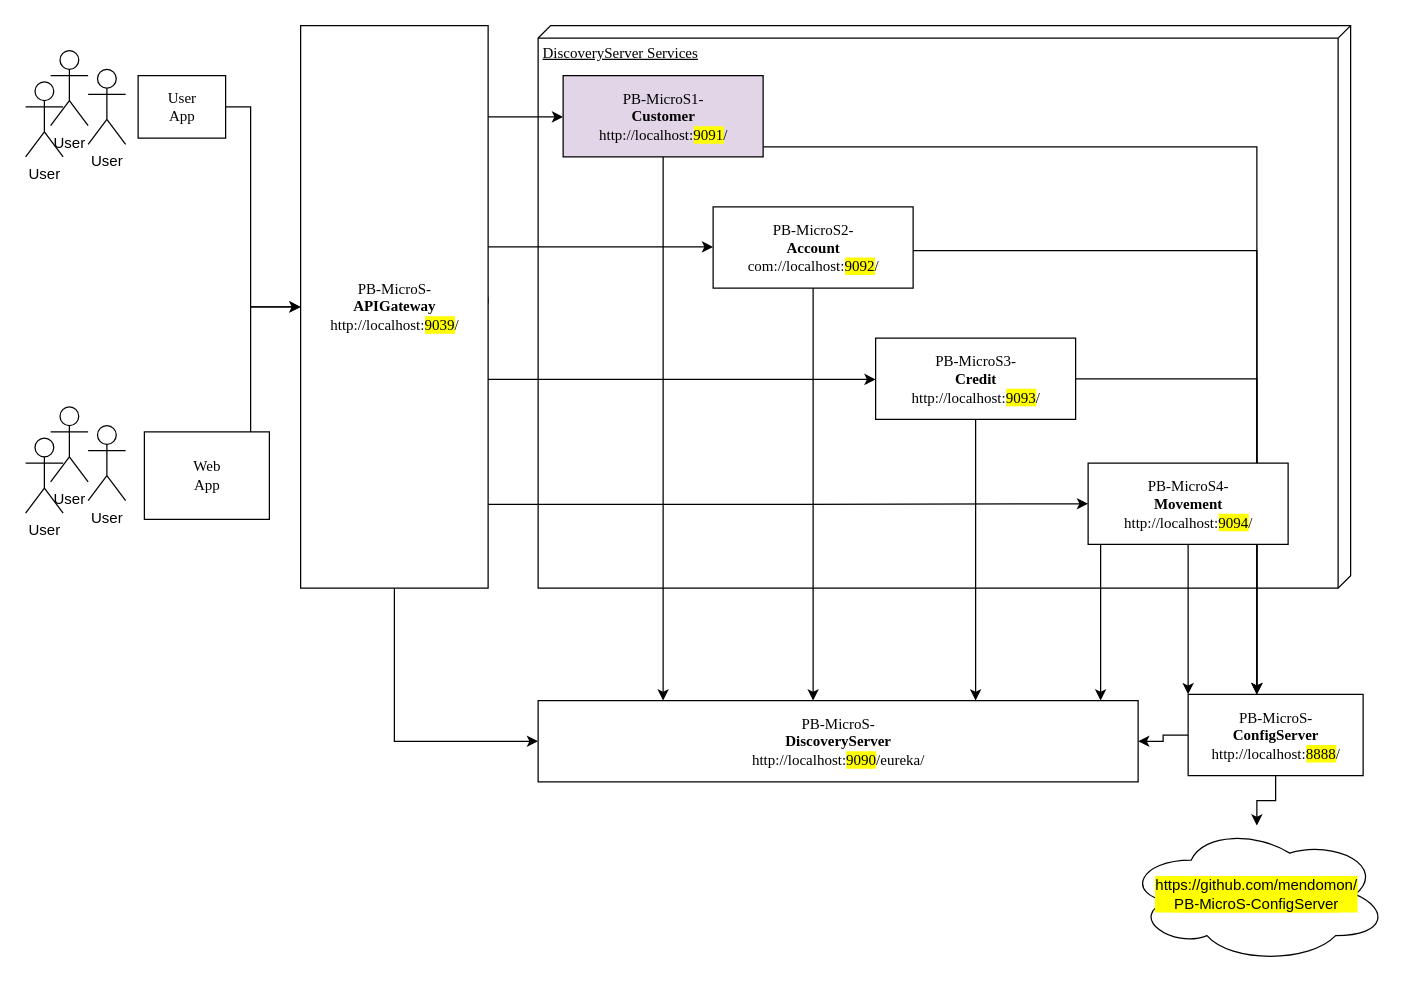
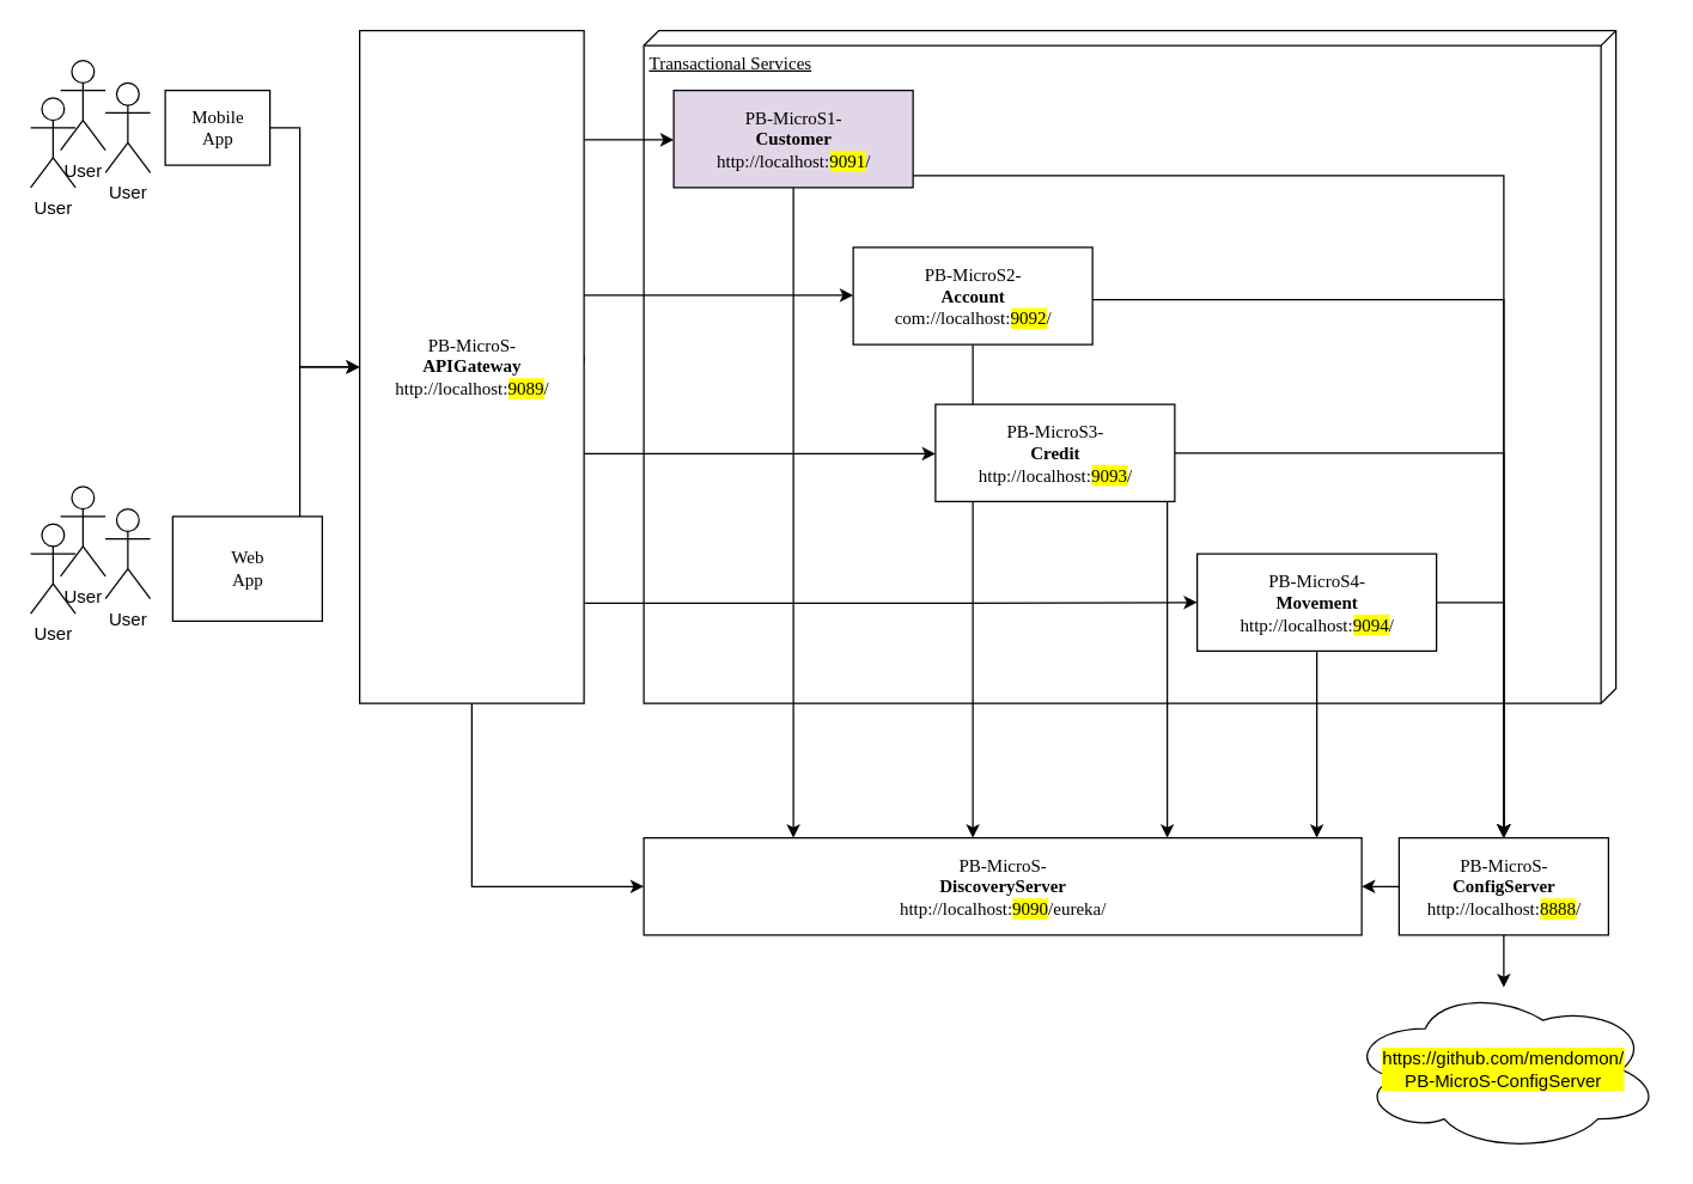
- <mxCell id="2" value="DiscoveryServer Services" style="verticalAlign=top;align=left;spacingTop=8;spacingLeft=2;spacingRight=12;shape=cube;size=10;direction=south;fontStyle=4;html=1;rounded=0;shadow=0;comic=0;labelBackgroundColor=none;strokeWidth=1;fontFamily=Verdana;fontSize=12" parent="1" vertex="1"><mxGeometry x="430" y="20" width="650" height="450" as="geometry" /></mxCell>
+ <mxCell id="2" value="Transactional Services" style="verticalAlign=top;align=left;spacingTop=8;spacingLeft=2;spacingRight=12;shape=cube;size=10;direction=south;fontStyle=4;html=1;rounded=0;shadow=0;comic=0;labelBackgroundColor=none;strokeWidth=1;fontFamily=Verdana;fontSize=12" parent="1" vertex="1"><mxGeometry x="430" y="20" width="650" height="450" as="geometry" /></mxCell>
- <mxCell id="6" value="User&lt;br&gt;App" style="html=1;rounded=0;shadow=0;comic=0;labelBackgroundColor=none;strokeWidth=1;fontFamily=Verdana;fontSize=12;align=center;" vertex="1" parent="1"><mxGeometry x="110" y="60" width="70" height="50" as="geometry" /></mxCell>
+ <mxCell id="6" value="Mobile&lt;br&gt;App" style="html=1;rounded=0;shadow=0;comic=0;labelBackgroundColor=none;strokeWidth=1;fontFamily=Verdana;fontSize=12;align=center;" vertex="1" parent="1"><mxGeometry x="110" y="60" width="70" height="50" as="geometry" /></mxCell>
- <mxCell id="19" value="PB-MicroS-&lt;br&gt;&lt;b&gt;APIGateway&lt;/b&gt;&lt;br&gt;http://localhost:&lt;span style=&quot;background-color: rgb(255, 255, 0);&quot;&gt;9039&lt;/span&gt;/" style="html=1;rounded=0;shadow=0;comic=0;labelBackgroundColor=none;strokeWidth=1;fontFamily=Verdana;fontSize=12;align=center;" vertex="1" parent="1"><mxGeometry x="240" y="20" width="150" height="450" as="geometry" /></mxCell>
+ <mxCell id="19" value="PB-MicroS-&lt;br&gt;&lt;b&gt;APIGateway&lt;/b&gt;&lt;br&gt;http://localhost:&lt;span style=&quot;background-color: rgb(255, 255, 0);&quot;&gt;9089&lt;/span&gt;/" style="html=1;rounded=0;shadow=0;comic=0;labelBackgroundColor=none;strokeWidth=1;fontFamily=Verdana;fontSize=12;align=center;" vertex="1" parent="1"><mxGeometry x="240" y="20" width="150" height="450" as="geometry" /></mxCell>
- <mxCell id="32" value="PB-MicroS3-&lt;br&gt;&lt;b&gt;Credit&lt;/b&gt;&lt;br&gt;http://localhost:&lt;span style=&quot;background-color: rgb(255, 255, 0);&quot;&gt;9093&lt;/span&gt;/" style="html=1;rounded=0;shadow=0;comic=0;labelBackgroundColor=none;strokeWidth=1;fontFamily=Verdana;fontSize=12;align=center;" vertex="1" parent="1"><mxGeometry x="700" y="270" width="160" height="65" as="geometry" /></mxCell>
+ <mxCell id="32" value="PB-MicroS3-&lt;br&gt;&lt;b&gt;Credit&lt;/b&gt;&lt;br&gt;http://localhost:&lt;span style=&quot;background-color: rgb(255, 255, 0);&quot;&gt;9093&lt;/span&gt;/" style="html=1;rounded=0;shadow=0;comic=0;labelBackgroundColor=none;strokeWidth=1;fontFamily=Verdana;fontSize=12;align=center;" vertex="1" parent="1"><mxGeometry x="625" y="270" width="160" height="65" as="geometry" /></mxCell>
- <mxCell id="35" value="PB-MicroS4-&lt;br&gt;&lt;b&gt;Movement&lt;/b&gt;&lt;br&gt;http://localhost:&lt;span style=&quot;background-color: rgb(255, 255, 0);&quot;&gt;9094&lt;/span&gt;/" style="html=1;rounded=0;shadow=0;comic=0;labelBackgroundColor=none;strokeWidth=1;fontFamily=Verdana;fontSize=12;align=center;" vertex="1" parent="1"><mxGeometry x="870" y="370" width="160" height="65" as="geometry" /></mxCell>
+ <mxCell id="35" value="PB-MicroS4-&lt;br&gt;&lt;b&gt;Movement&lt;/b&gt;&lt;br&gt;http://localhost:&lt;span style=&quot;background-color: rgb(255, 255, 0);&quot;&gt;9094&lt;/span&gt;/" style="html=1;rounded=0;shadow=0;comic=0;labelBackgroundColor=none;strokeWidth=1;fontFamily=Verdana;fontSize=12;align=center;" vertex="1" parent="1"><mxGeometry x="800" y="370" width="160" height="65" as="geometry" /></mxCell>
- <mxCell id="23" value="PB-MicroS-&lt;br&gt;&lt;b&gt;ConfigServer&lt;/b&gt;&lt;br&gt;http://localhost:&lt;span style=&quot;background-color: rgb(255, 255, 0);&quot;&gt;8888&lt;/span&gt;/" style="html=1;rounded=0;shadow=0;comic=0;labelBackgroundColor=none;strokeWidth=1;fontFamily=Verdana;fontSize=12;align=center;" vertex="1" parent="1"><mxGeometry x="950" y="555" width="140" height="65" as="geometry" /></mxCell>
+ <mxCell id="23" value="PB-MicroS-&lt;br&gt;&lt;b&gt;ConfigServer&lt;/b&gt;&lt;br&gt;http://localhost:&lt;span style=&quot;background-color: rgb(255, 255, 0);&quot;&gt;8888&lt;/span&gt;/" style="html=1;rounded=0;shadow=0;comic=0;labelBackgroundColor=none;strokeWidth=1;fontFamily=Verdana;fontSize=12;align=center;" vertex="1" parent="1"><mxGeometry x="935" y="560" width="140" height="65" as="geometry" /></mxCell>
